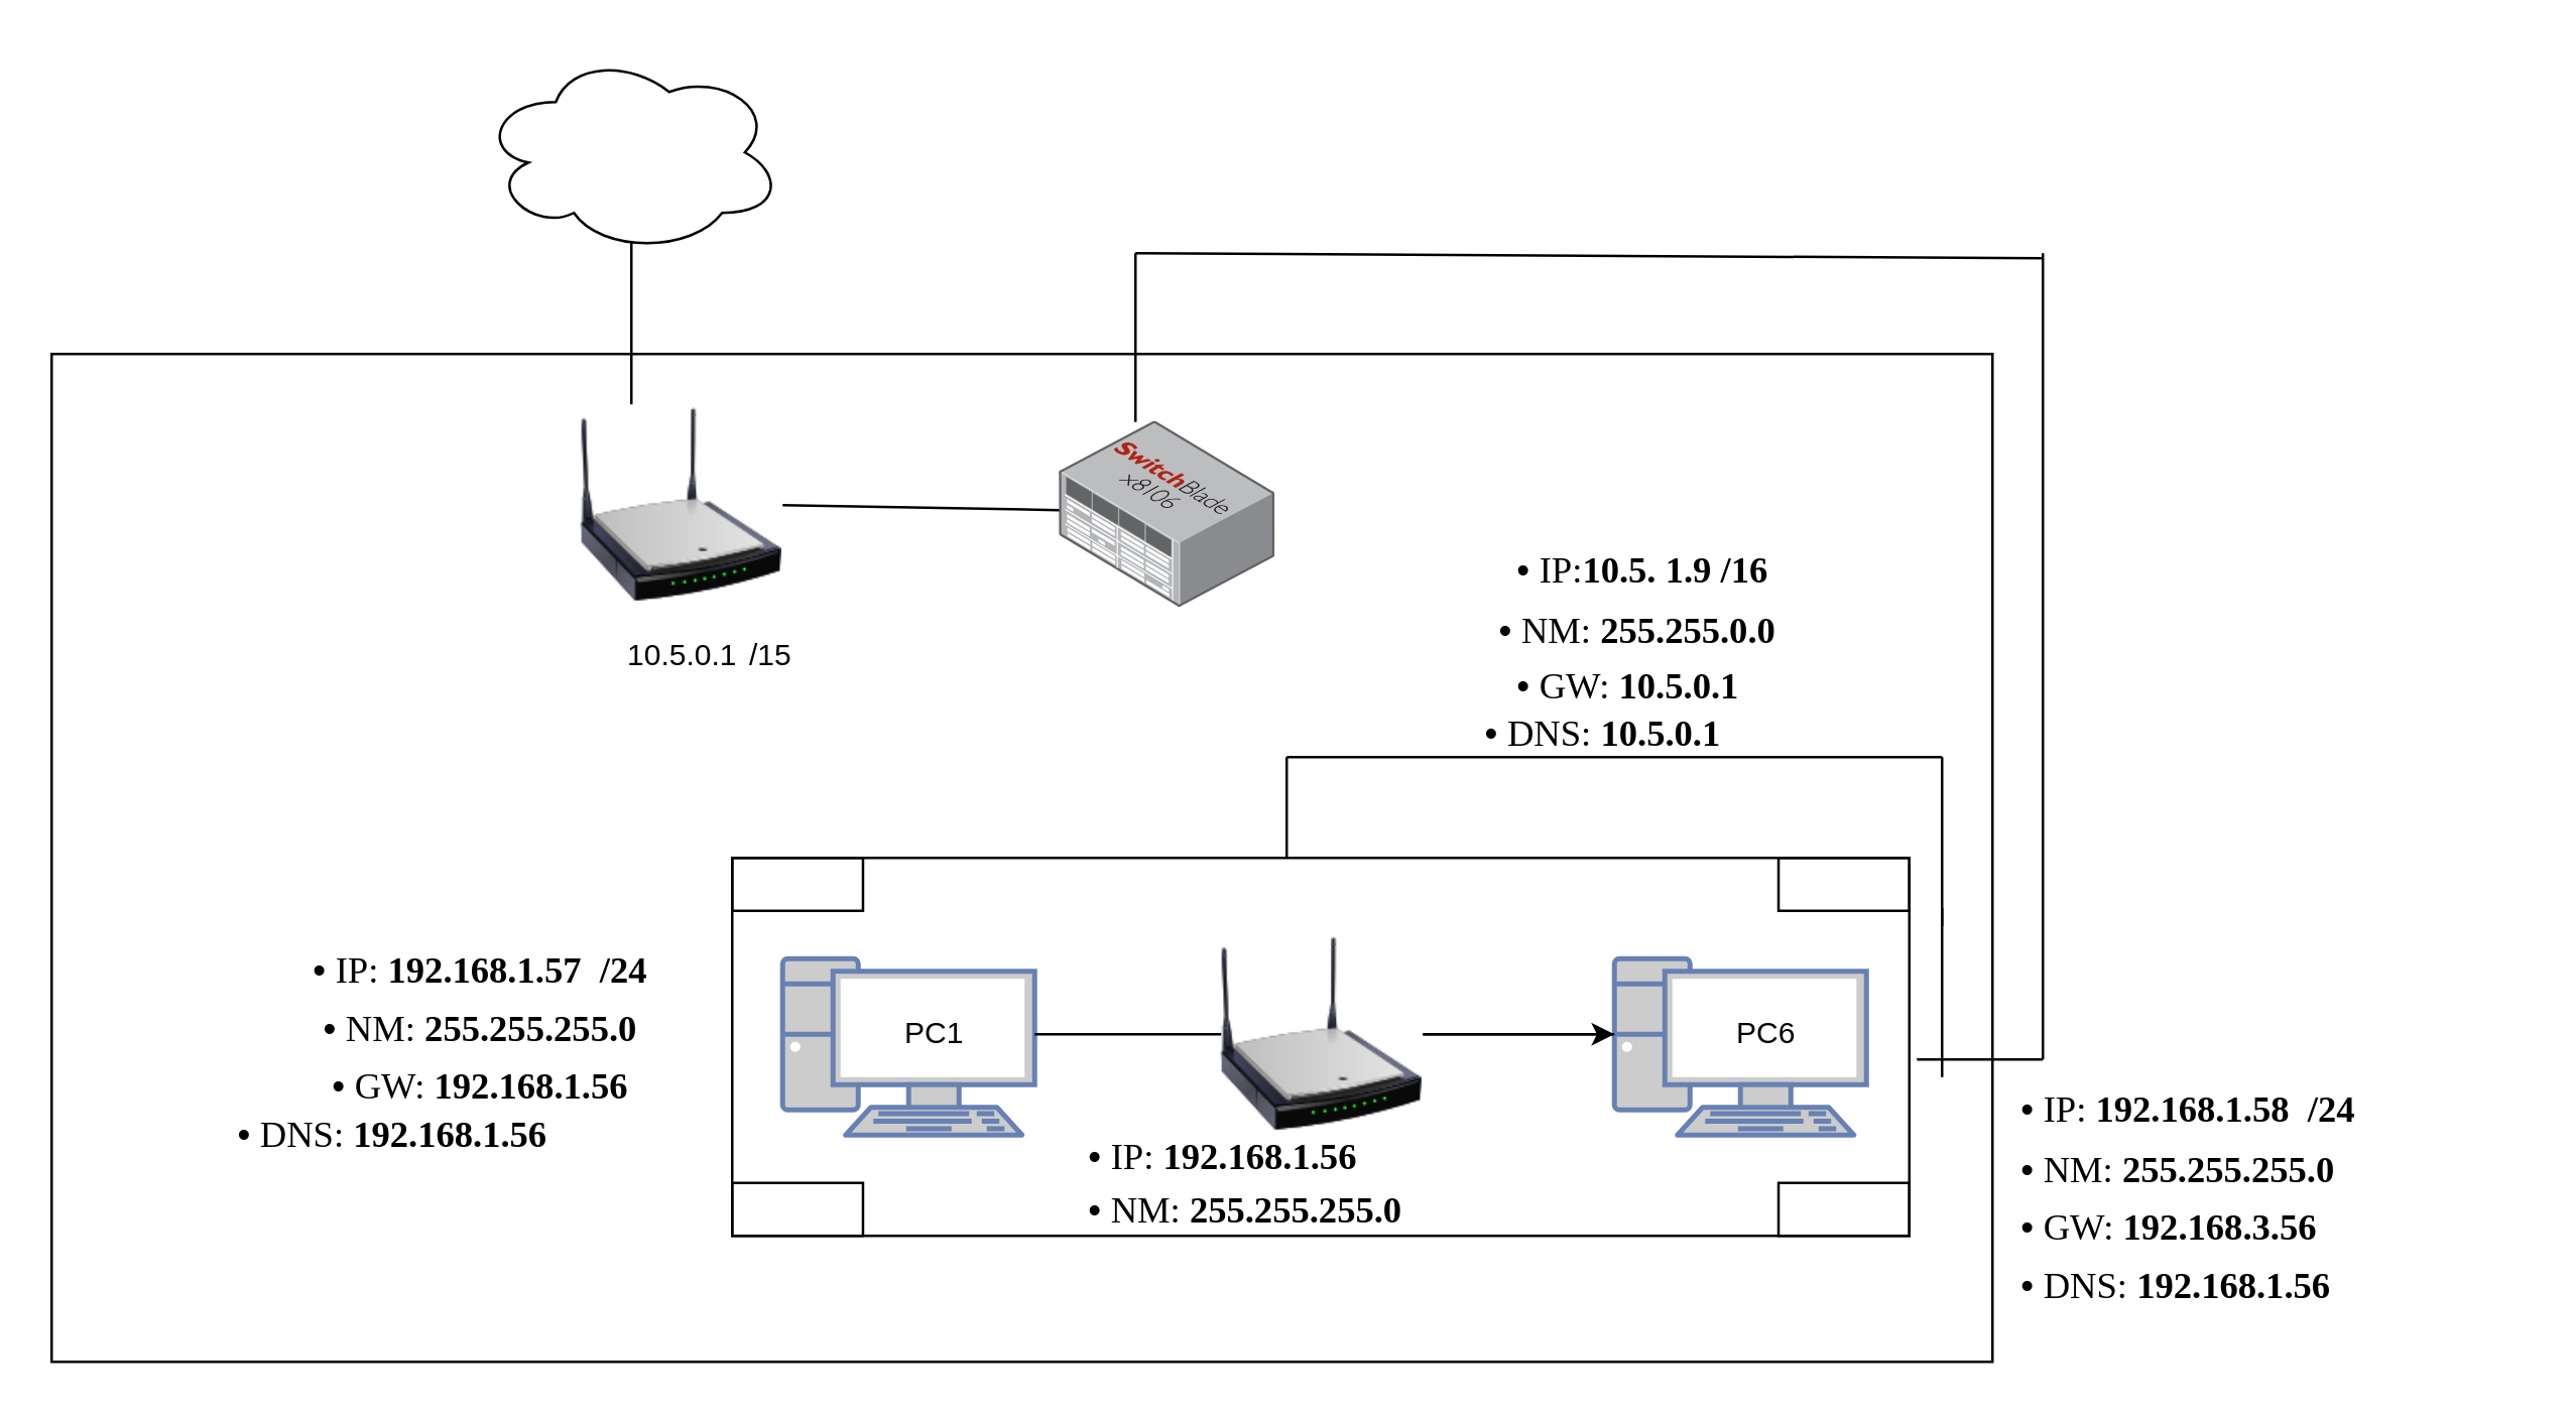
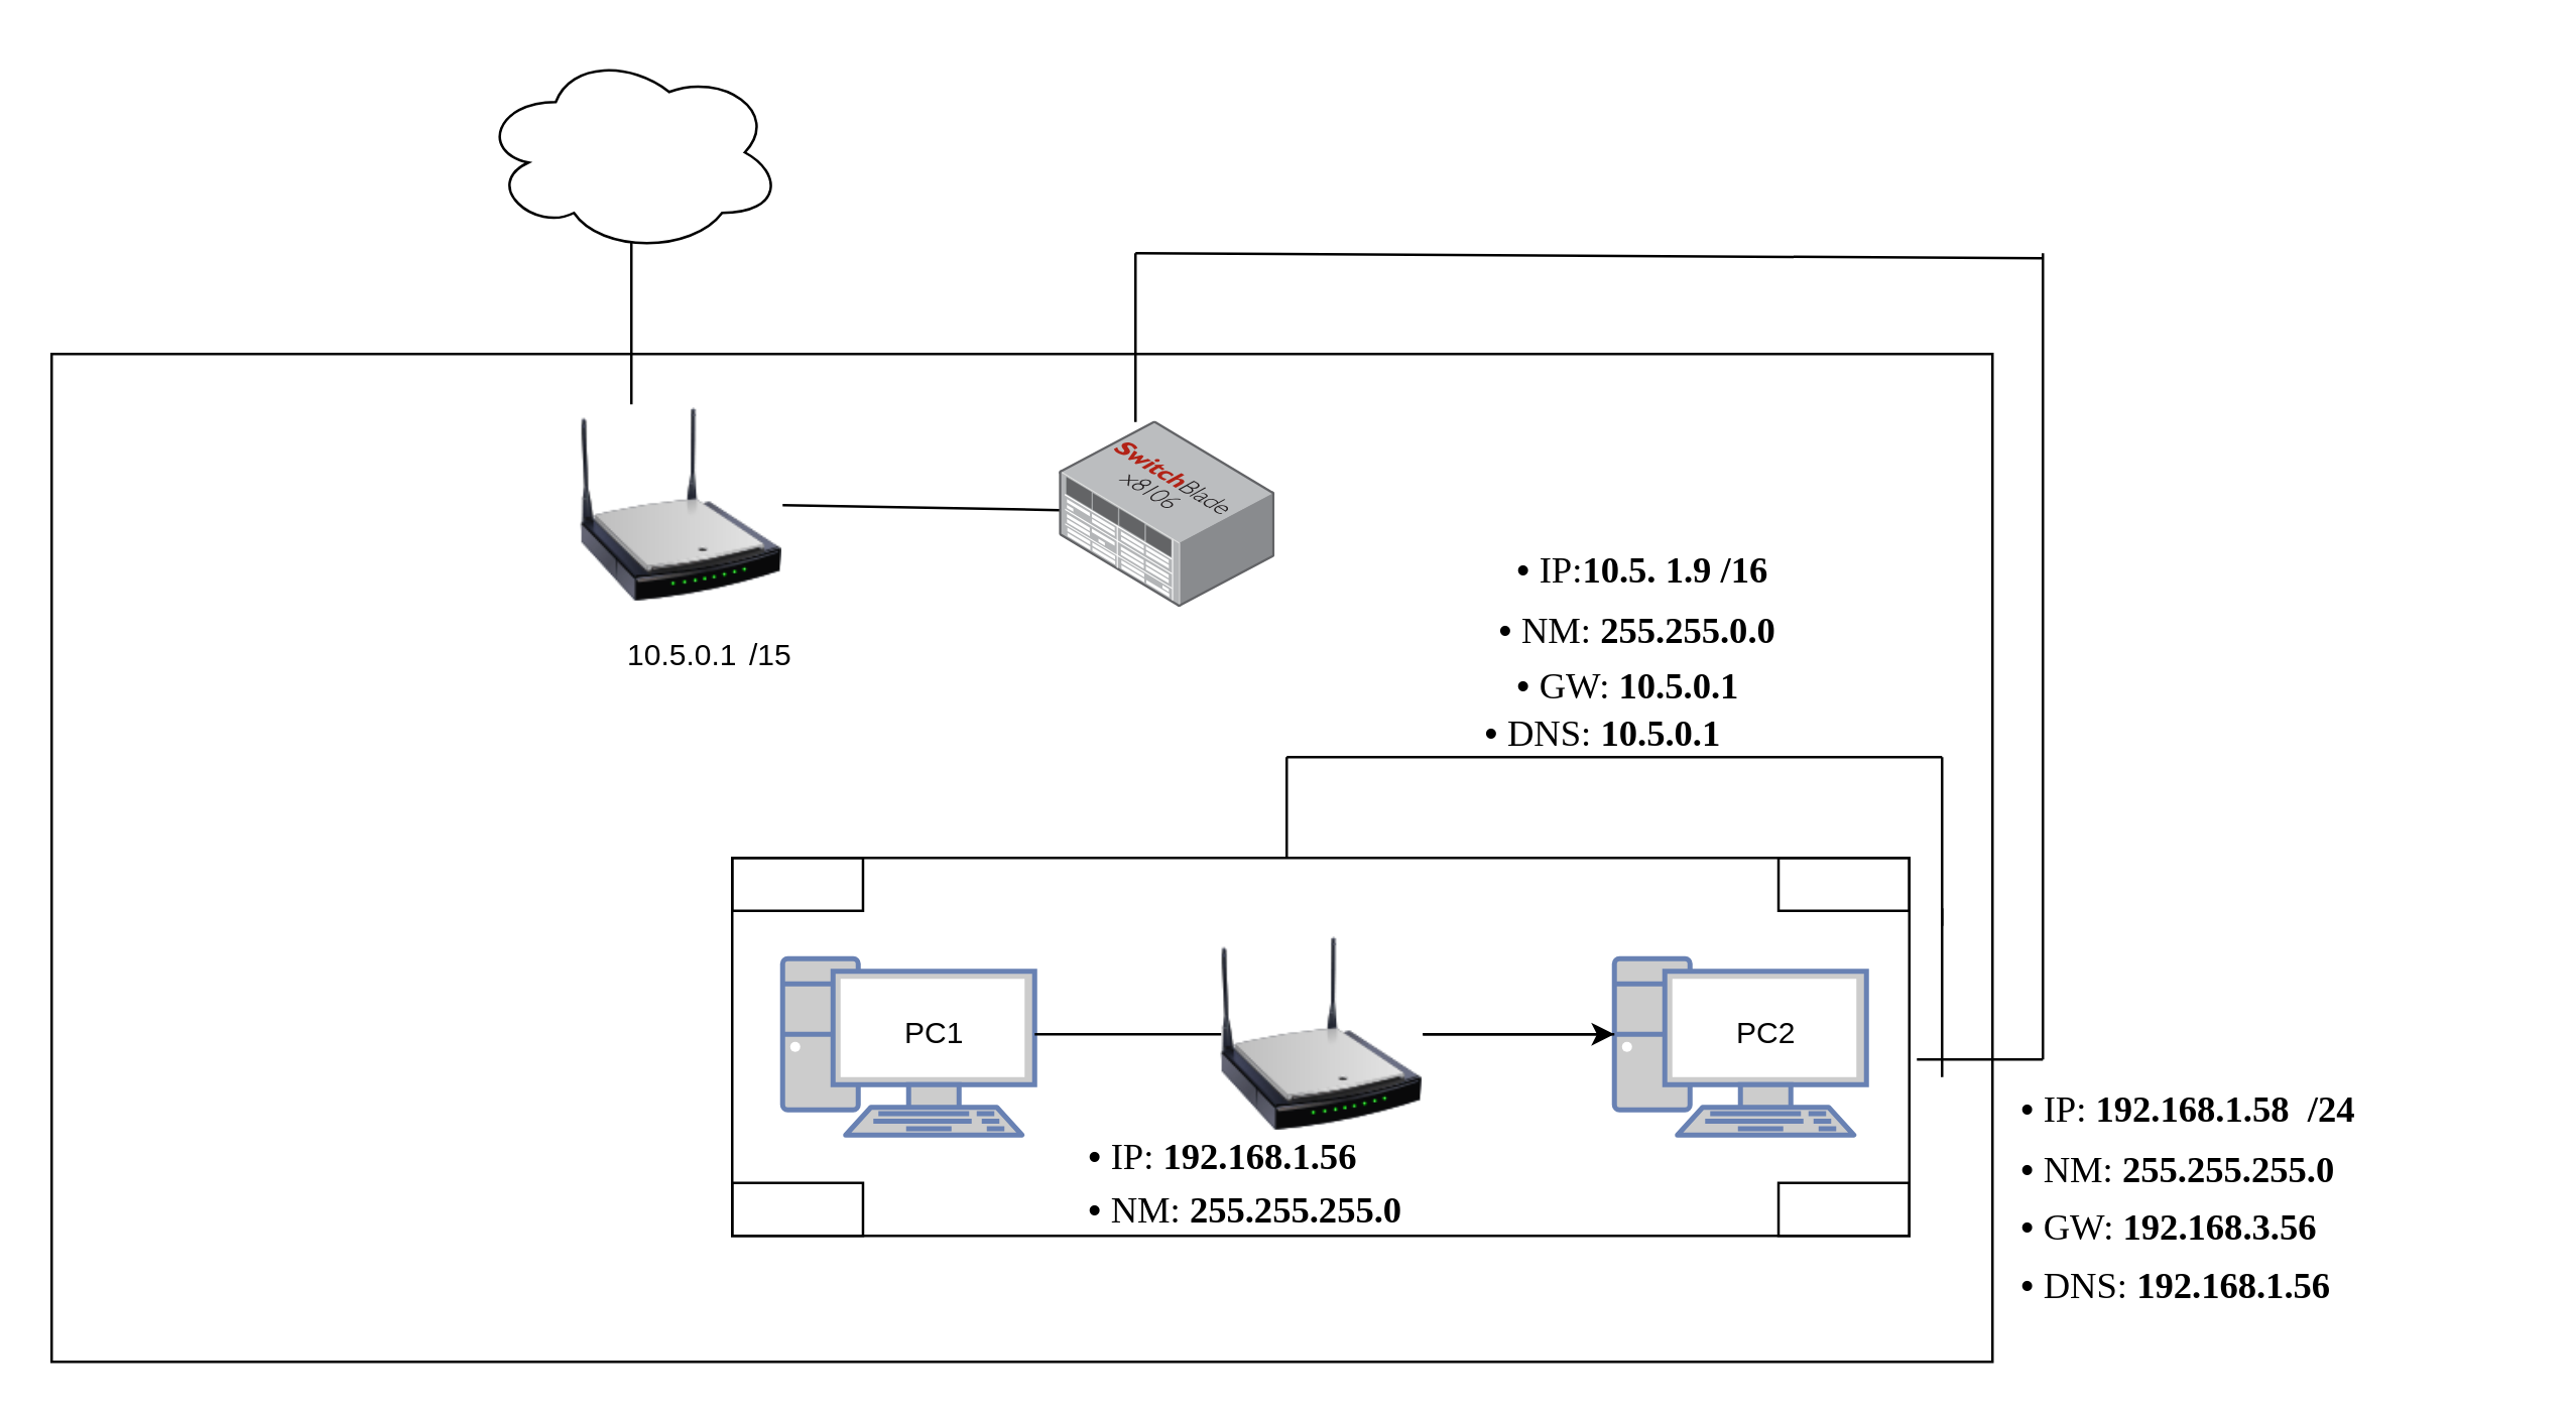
- <mxCell id="24" value="&lt;div&gt;PC6&lt;/div&gt;" style="text;html=1;resizable=0;autosize=1;align=center;verticalAlign=middle;points=[];fillColor=none;strokeColor=none;rounded=0;" parent="1" vertex="1"><mxGeometry x="680" y="400" width="40" height="20" as="geometry" /></mxCell>
+ <mxCell id="24" value="&lt;div&gt;PC2&lt;/div&gt;" style="text;html=1;resizable=0;autosize=1;align=center;verticalAlign=middle;points=[];fillColor=none;strokeColor=none;rounded=0;" parent="1" vertex="1"><mxGeometry x="680" y="400" width="40" height="20" as="geometry" /></mxCell>
- <mxCell id="26" value="&lt;p dir=&quot;ltr&quot; style=&quot;line-height: 1.2 ; margin-left: 52.301pt ; margin-top: 2.602pt ; margin-bottom: 0pt&quot;&gt;&lt;span style=&quot;font-size: 10.98pt ; font-family: &amp;#34;noto sans symbols&amp;#34; , sans-serif ; color: rgb(0 , 0 , 0) ; background-color: transparent ; font-weight: 400 ; font-style: normal ; font-variant: normal ; text-decoration: none ; vertical-align: baseline&quot;&gt;• &lt;/span&gt;&lt;span style=&quot;font-size: 10.98pt ; font-family: &amp;#34;cambria&amp;#34; , serif ; color: rgb(0 , 0 , 0) ; background-color: transparent ; font-weight: 400 ; font-style: normal ; font-variant: normal ; text-decoration: none ; vertical-align: baseline&quot;&gt;IP: &lt;/span&gt;&lt;span style=&quot;font-size: 10.98pt ; font-family: &amp;#34;cambria&amp;#34; , serif ; color: rgb(0 , 0 , 0) ; background-color: transparent ; font-weight: 700 ; font-style: normal ; font-variant: normal ; text-decoration: none ; vertical-align: baseline&quot;&gt;192.168.1.57&amp;nbsp; /24&lt;/span&gt;&lt;span style=&quot;font-size: 10.98pt ; font-family: &amp;#34;noto sans symbols&amp;#34; , sans-serif ; color: rgb(0 , 0 , 0) ; background-color: transparent ; font-weight: 400 ; font-style: normal ; font-variant: normal ; text-decoration: none ; vertical-align: baseline&quot;&gt;&lt;br&gt;&lt;/span&gt;&lt;/p&gt;&lt;p dir=&quot;ltr&quot; style=&quot;line-height: 1.2 ; margin-left: 52.301pt ; margin-top: 2.602pt ; margin-bottom: 0pt&quot;&gt;&lt;span style=&quot;font-size: 10.98pt ; font-family: &amp;#34;noto sans symbols&amp;#34; , sans-serif ; color: rgb(0 , 0 , 0) ; background-color: transparent ; font-weight: 400 ; font-style: normal ; font-variant: normal ; text-decoration: none ; vertical-align: baseline&quot;&gt;• &lt;/span&gt;&lt;span style=&quot;font-size: 10.98pt ; font-family: &amp;#34;cambria&amp;#34; , serif ; color: rgb(0 , 0 , 0) ; background-color: transparent ; font-weight: 400 ; font-style: normal ; font-variant: normal ; text-decoration: none ; vertical-align: baseline&quot;&gt;NM: &lt;/span&gt;&lt;span style=&quot;font-size: 10.98pt ; font-family: &amp;#34;cambria&amp;#34; , serif ; color: rgb(0 , 0 , 0) ; background-color: transparent ; font-weight: 700 ; font-style: normal ; font-variant: normal ; text-decoration: none ; vertical-align: baseline&quot;&gt;255.255.255.0&lt;/span&gt;&lt;span style=&quot;font-size: 10.98pt ; font-family: &amp;#34;noto sans symbols&amp;#34; , sans-serif ; color: rgb(0 , 0 , 0) ; background-color: transparent ; font-weight: 400 ; font-style: normal ; font-variant: normal ; text-decoration: none ; vertical-align: baseline&quot;&gt;&lt;br&gt;&lt;/span&gt;&lt;/p&gt;&lt;p dir=&quot;ltr&quot; style=&quot;line-height: 1.2 ; margin-left: 52.301pt ; margin-top: 2.602pt ; margin-bottom: 0pt&quot;&gt;&lt;span style=&quot;font-size: 10.98pt ; font-family: &amp;#34;noto sans symbols&amp;#34; , sans-serif ; color: rgb(0 , 0 , 0) ; background-color: transparent ; font-weight: 400 ; font-style: normal ; font-variant: normal ; text-decoration: none ; vertical-align: baseline&quot;&gt;• &lt;/span&gt;&lt;span style=&quot;font-size: 10.98pt ; font-family: &amp;#34;cambria&amp;#34; , serif ; color: rgb(0 , 0 , 0) ; background-color: transparent ; font-weight: 400 ; font-style: normal ; font-variant: normal ; text-decoration: none ; vertical-align: baseline&quot;&gt;GW: &lt;/span&gt;&lt;span style=&quot;font-size: 10.98pt ; font-family: &amp;#34;cambria&amp;#34; , serif ; color: rgb(0 , 0 , 0) ; background-color: transparent ; font-weight: 700 ; font-style: normal ; font-variant: normal ; text-decoration: none ; vertical-align: baseline&quot;&gt;192.168.1.56&lt;/span&gt;&lt;/p&gt;&lt;span style=&quot;font-size: 10.98pt ; font-family: &amp;#34;noto sans symbols&amp;#34; , sans-serif ; color: rgb(0 , 0 , 0) ; background-color: transparent ; font-weight: 400 ; font-style: normal ; font-variant: normal ; text-decoration: none ; vertical-align: baseline&quot;&gt;• &lt;/span&gt;&lt;span style=&quot;font-size: 10.98pt ; font-family: &amp;#34;cambria&amp;#34; , serif ; color: rgb(0 , 0 , 0) ; background-color: transparent ; font-weight: 400 ; font-style: normal ; font-variant: normal ; text-decoration: none ; vertical-align: baseline&quot;&gt;DNS: &lt;/span&gt;&lt;span style=&quot;font-size: 10.98pt ; font-family: &amp;#34;cambria&amp;#34; , serif ; color: rgb(0 , 0 , 0) ; background-color: transparent ; font-weight: 700 ; font-style: normal ; font-variant: normal ; text-decoration: none ; vertical-align: baseline&quot;&gt;192.168.1.56&lt;/span&gt;" style="text;html=1;resizable=0;autosize=1;align=center;verticalAlign=middle;points=[];fillColor=none;strokeColor=none;rounded=0;" parent="1" vertex="1"><mxGeometry x="20" y="375" width="270" height="80" as="geometry" /></mxCell>
